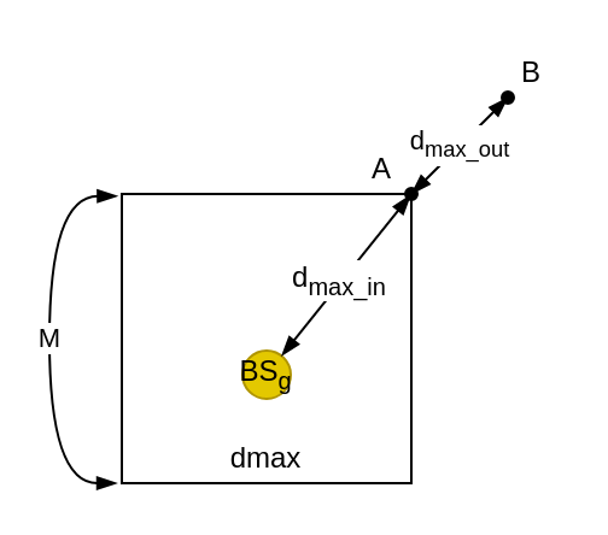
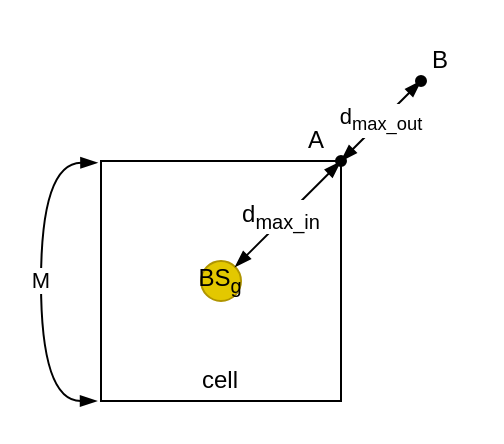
- <mxCell id="3" value="&lt;font color=&quot;#000000&quot;&gt;BS&lt;sub&gt;g&lt;/sub&gt;&lt;/font&gt;" style="ellipse;whiteSpace=wrap;html=1;fillColor=#e3c800;strokeColor=#B09500;fontColor=#ffffff;" parent="1" vertex="1"><mxGeometry x="100" y="145" width="20" height="20" as="geometry" /></mxCell>
+ <mxCell id="3" value="&lt;font color=&quot;#000000&quot;&gt;BS&lt;sub&gt;g&lt;/sub&gt;&lt;/font&gt;" style="ellipse;whiteSpace=wrap;html=1;fillColor=#e3c800;strokeColor=#B09500;fontColor=#ffffff;" parent="1" vertex="1"><mxGeometry x="100" y="130" width="20" height="20" as="geometry" /></mxCell>
- <mxCell id="11" value="dmax" style="text;html=1;strokeColor=none;fillColor=none;align=center;verticalAlign=middle;whiteSpace=wrap;rounded=0;" vertex="1" parent="1"><mxGeometry x="90" y="180" width="40" height="20" as="geometry" /></mxCell>
+ <mxCell id="11" value="cell" style="text;html=1;strokeColor=none;fillColor=none;align=center;verticalAlign=middle;whiteSpace=wrap;rounded=0;" vertex="1" parent="1"><mxGeometry x="90" y="180" width="40" height="20" as="geometry" /></mxCell>
